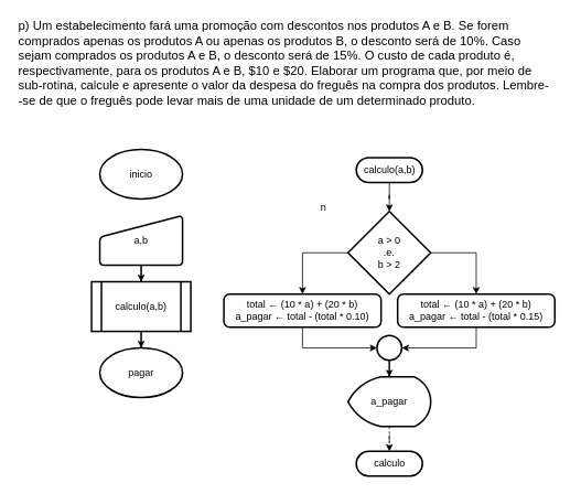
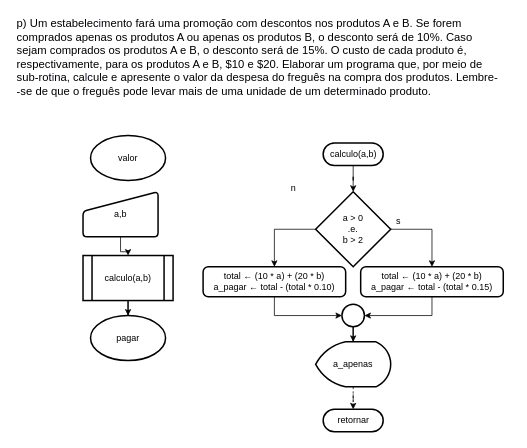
- <mxCell id="7" value="inicio" style="strokeWidth=2;html=1;shape=mxgraph.flowchart.start_1;whiteSpace=wrap;" vertex="1" parent="1"><mxGeometry x="120" y="180" width="100" height="60" as="geometry" /></mxCell>
+ <mxCell id="7" value="valor" style="strokeWidth=2;html=1;shape=mxgraph.flowchart.start_1;whiteSpace=wrap;" vertex="1" parent="1"><mxGeometry x="120" y="180" width="100" height="60" as="geometry" /></mxCell>
- <mxCell id="9" value="a,b" style="html=1;strokeWidth=2;shape=manualInput;whiteSpace=wrap;rounded=1;size=26;arcSize=11;" vertex="1" parent="1"><mxGeometry x="120" y="260" width="100" height="60" as="geometry" /></mxCell>
+ <mxCell id="9" value="a,b" style="html=1;strokeWidth=2;shape=manualInput;whiteSpace=wrap;rounded=1;size=26;arcSize=11;" vertex="1" parent="1"><mxGeometry x="110" y="255" width="100" height="60" as="geometry" /></mxCell>
+ <mxCell id="19" value="s" style="text;html=1;align=center;verticalAlign=middle;resizable=0;points=[];autosize=1;strokeColor=none;fillColor=none;" vertex="1" parent="1"><mxGeometry x="520" y="285" width="20" height="20" as="geometry" /></mxCell>
- <mxCell id="11" value="a_pagar" style="strokeWidth=2;html=1;shape=mxgraph.flowchart.display;whiteSpace=wrap;" vertex="1" parent="1"><mxGeometry x="420" y="455" width="100" height="60" as="geometry" /></mxCell>
+ <mxCell id="11" value="a_apenas" style="strokeWidth=2;html=1;shape=mxgraph.flowchart.display;whiteSpace=wrap;" vertex="1" parent="1"><mxGeometry x="420" y="455" width="100" height="60" as="geometry" /></mxCell>
- <mxCell id="3" value="calculo" style="html=1;dashed=0;whitespace=wrap;shape=mxgraph.dfd.start;strokeWidth=2;" vertex="1" parent="1"><mxGeometry x="430" y="545" width="80" height="30" as="geometry" /></mxCell>
+ <mxCell id="3" value="retornar" style="html=1;dashed=0;whitespace=wrap;shape=mxgraph.dfd.start;strokeWidth=2;" vertex="1" parent="1"><mxGeometry x="430" y="545" width="80" height="30" as="geometry" /></mxCell>
